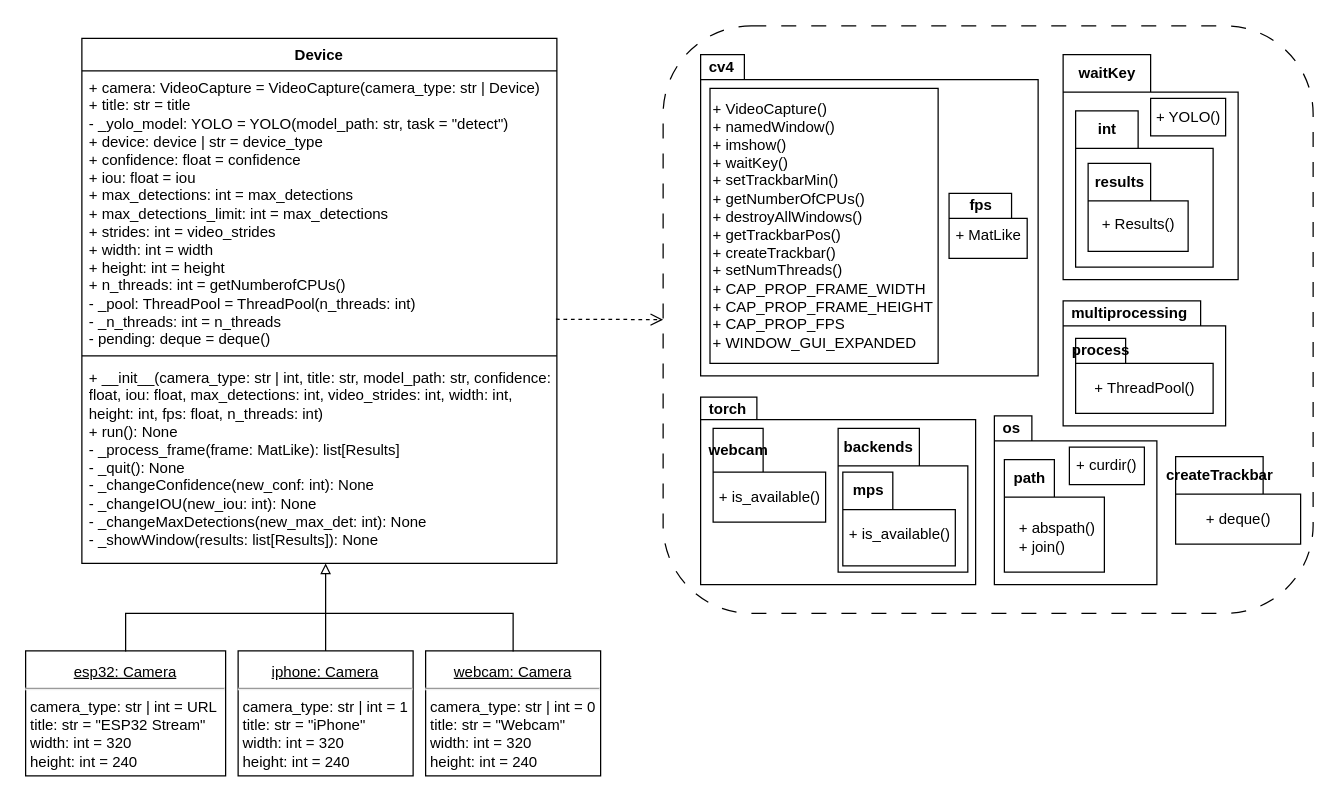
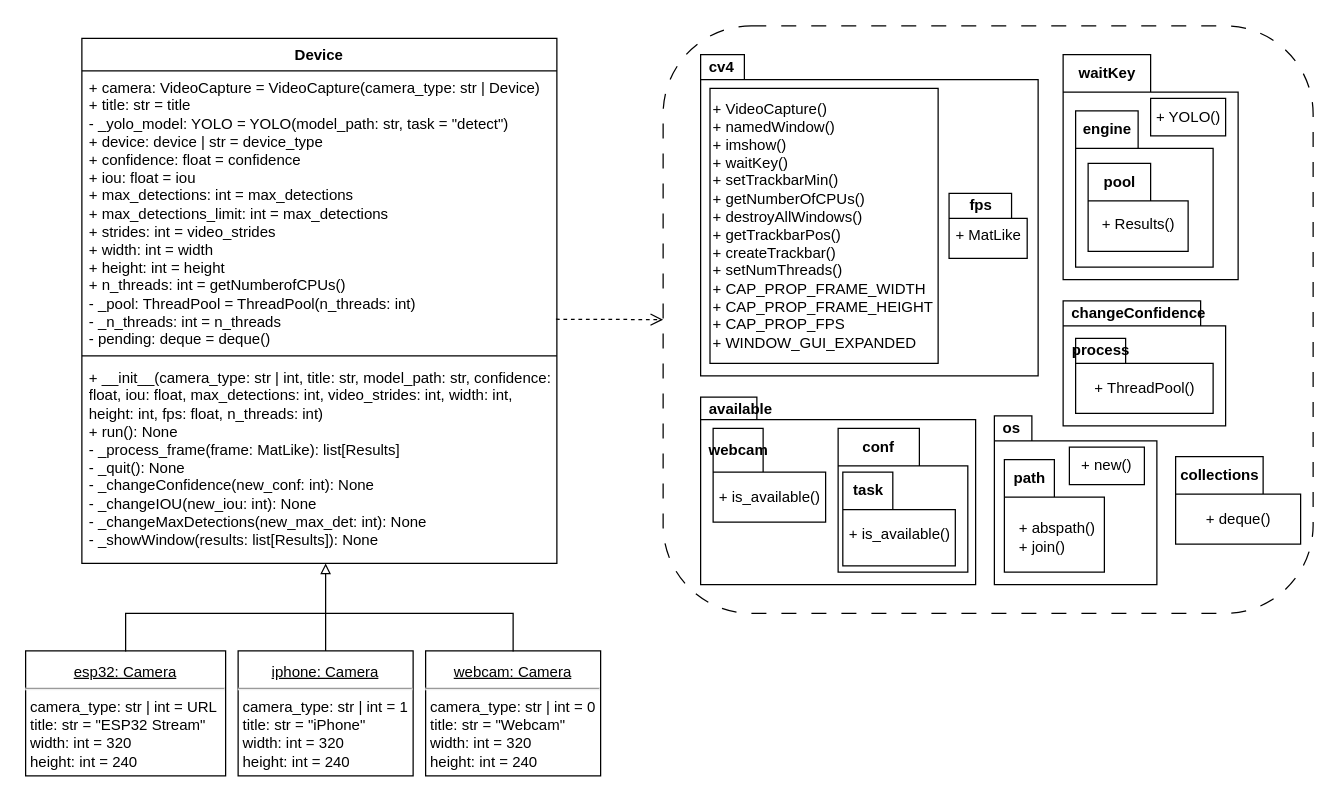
- <mxCell id="16" value="int" style="shape=folder;fontStyle=1;tabWidth=50;tabHeight=30;tabPosition=left;html=1;boundedLbl=1;labelInHeader=1;container=1;collapsible=0;recursiveResize=0;fillColor=none;fontColor=#000000;strokeColor=#000000;" parent="14" vertex="1"><mxGeometry x="10" y="45" width="110" height="125" as="geometry" /></mxCell>
+ <mxCell id="16" value="engine" style="shape=folder;fontStyle=1;tabWidth=50;tabHeight=30;tabPosition=left;html=1;boundedLbl=1;labelInHeader=1;container=1;collapsible=0;recursiveResize=0;fillColor=none;fontColor=#000000;strokeColor=#000000;" parent="14" vertex="1"><mxGeometry x="10" y="45" width="110" height="125" as="geometry" /></mxCell>
- <mxCell id="32" value="results" style="shape=folder;fontStyle=1;tabWidth=50;tabHeight=30;tabPosition=left;html=1;boundedLbl=1;labelInHeader=1;container=1;collapsible=0;fillColor=none;fontColor=#000000;strokeColor=#000000;" parent="1" vertex="1"><mxGeometry x="870" y="130" width="80" height="70.34" as="geometry" /></mxCell>
+ <mxCell id="32" value="pool" style="shape=folder;fontStyle=1;tabWidth=50;tabHeight=30;tabPosition=left;html=1;boundedLbl=1;labelInHeader=1;container=1;collapsible=0;fillColor=none;fontColor=#000000;strokeColor=#000000;" parent="1" vertex="1"><mxGeometry x="870" y="130" width="80" height="70.34" as="geometry" /></mxCell>
- <mxCell id="7" value="&lt;b&gt;multiprocessing&lt;/b&gt;" style="shape=folder;xSize=90;align=left;spacingLeft=10;align=left;verticalAlign=top;spacingLeft=5;spacingTop=-4;tabWidth=110;tabHeight=20;tabPosition=left;html=1;recursiveResize=0;fontColor=#000000;fillColor=none;strokeColor=#000000;" parent="1" vertex="1"><mxGeometry x="850" y="240" width="130" height="100" as="geometry" /></mxCell>
+ <mxCell id="7" value="&lt;b&gt;changeConfidence&lt;/b&gt;" style="shape=folder;xSize=90;align=left;spacingLeft=10;align=left;verticalAlign=top;spacingLeft=5;spacingTop=-4;tabWidth=110;tabHeight=20;tabPosition=left;html=1;recursiveResize=0;fontColor=#000000;fillColor=none;strokeColor=#000000;" parent="1" vertex="1"><mxGeometry x="850" y="240" width="130" height="100" as="geometry" /></mxCell>
- <mxCell id="8" value="&lt;b&gt;torch&lt;/b&gt;" style="shape=folder;xSize=90;align=left;spacingLeft=10;align=left;verticalAlign=top;spacingLeft=5;spacingTop=-4;tabWidth=45;tabHeight=18;tabPosition=left;html=1;recursiveResize=0;fontColor=#000000;fillColor=none;strokeColor=#000000;" parent="1" vertex="1"><mxGeometry x="560" y="317" width="220" height="150" as="geometry" /></mxCell>
+ <mxCell id="8" value="&lt;b&gt;available&lt;/b&gt;" style="shape=folder;xSize=90;align=left;spacingLeft=10;align=left;verticalAlign=top;spacingLeft=5;spacingTop=-4;tabWidth=45;tabHeight=18;tabPosition=left;html=1;recursiveResize=0;fontColor=#000000;fillColor=none;strokeColor=#000000;" parent="1" vertex="1"><mxGeometry x="560" y="317" width="220" height="150" as="geometry" /></mxCell>
- <mxCell id="9" value="backends" style="shape=folder;fontStyle=1;tabWidth=65;tabHeight=30;tabPosition=left;html=1;boundedLbl=1;labelInHeader=1;container=1;collapsible=0;recursiveResize=0;fillColor=none;fontColor=#000000;strokeColor=#000000;" parent="8" vertex="1"><mxGeometry x="110" y="25" width="103.75" height="115" as="geometry" /></mxCell>
+ <mxCell id="9" value="conf" style="shape=folder;fontStyle=1;tabWidth=65;tabHeight=30;tabPosition=left;html=1;boundedLbl=1;labelInHeader=1;container=1;collapsible=0;recursiveResize=0;fillColor=none;fontColor=#000000;strokeColor=#000000;" parent="8" vertex="1"><mxGeometry x="110" y="25" width="103.75" height="115" as="geometry" /></mxCell>
- <mxCell id="26" value="&lt;span style=&quot;text-align: left;&quot;&gt;+&amp;nbsp;&lt;/span&gt;curdir()" style="rounded=0;whiteSpace=wrap;html=1;fillColor=none;fontColor=#000000;strokeColor=#000000;" parent="25" vertex="1"><mxGeometry x="60" y="25" width="60" height="30" as="geometry" /></mxCell>
+ <mxCell id="26" value="&lt;span style=&quot;text-align: left;&quot;&gt;+&amp;nbsp;&lt;/span&gt;new()" style="rounded=0;whiteSpace=wrap;html=1;fillColor=none;fontColor=#000000;strokeColor=#000000;" parent="25" vertex="1"><mxGeometry x="60" y="25" width="60" height="30" as="geometry" /></mxCell>
- <mxCell id="23" value="createTrackbar" style="shape=folder;fontStyle=1;tabWidth=70;tabHeight=30;tabPosition=left;html=1;boundedLbl=1;labelInHeader=1;container=1;collapsible=0;fillColor=none;strokeColor=#000000;fontColor=#000000;" parent="1" vertex="1"><mxGeometry x="940" y="364.5" width="100" height="70" as="geometry" /></mxCell>
+ <mxCell id="23" value="collections" style="shape=folder;fontStyle=1;tabWidth=70;tabHeight=30;tabPosition=left;html=1;boundedLbl=1;labelInHeader=1;container=1;collapsible=0;fillColor=none;strokeColor=#000000;fontColor=#000000;" parent="1" vertex="1"><mxGeometry x="940" y="364.5" width="100" height="70" as="geometry" /></mxCell>
- <mxCell id="10" value="mps" style="shape=folder;fontStyle=1;tabWidth=40;tabHeight=30;tabPosition=left;html=1;boundedLbl=1;labelInHeader=1;container=1;collapsible=0;fillColor=none;fontColor=#000000;strokeColor=#000000;" parent="9" vertex="1"><mxGeometry x="3.75" y="35" width="90" height="75" as="geometry" /></mxCell>
+ <mxCell id="10" value="task" style="shape=folder;fontStyle=1;tabWidth=40;tabHeight=30;tabPosition=left;html=1;boundedLbl=1;labelInHeader=1;container=1;collapsible=0;fillColor=none;fontColor=#000000;strokeColor=#000000;" parent="9" vertex="1"><mxGeometry x="3.75" y="35" width="90" height="75" as="geometry" /></mxCell>
